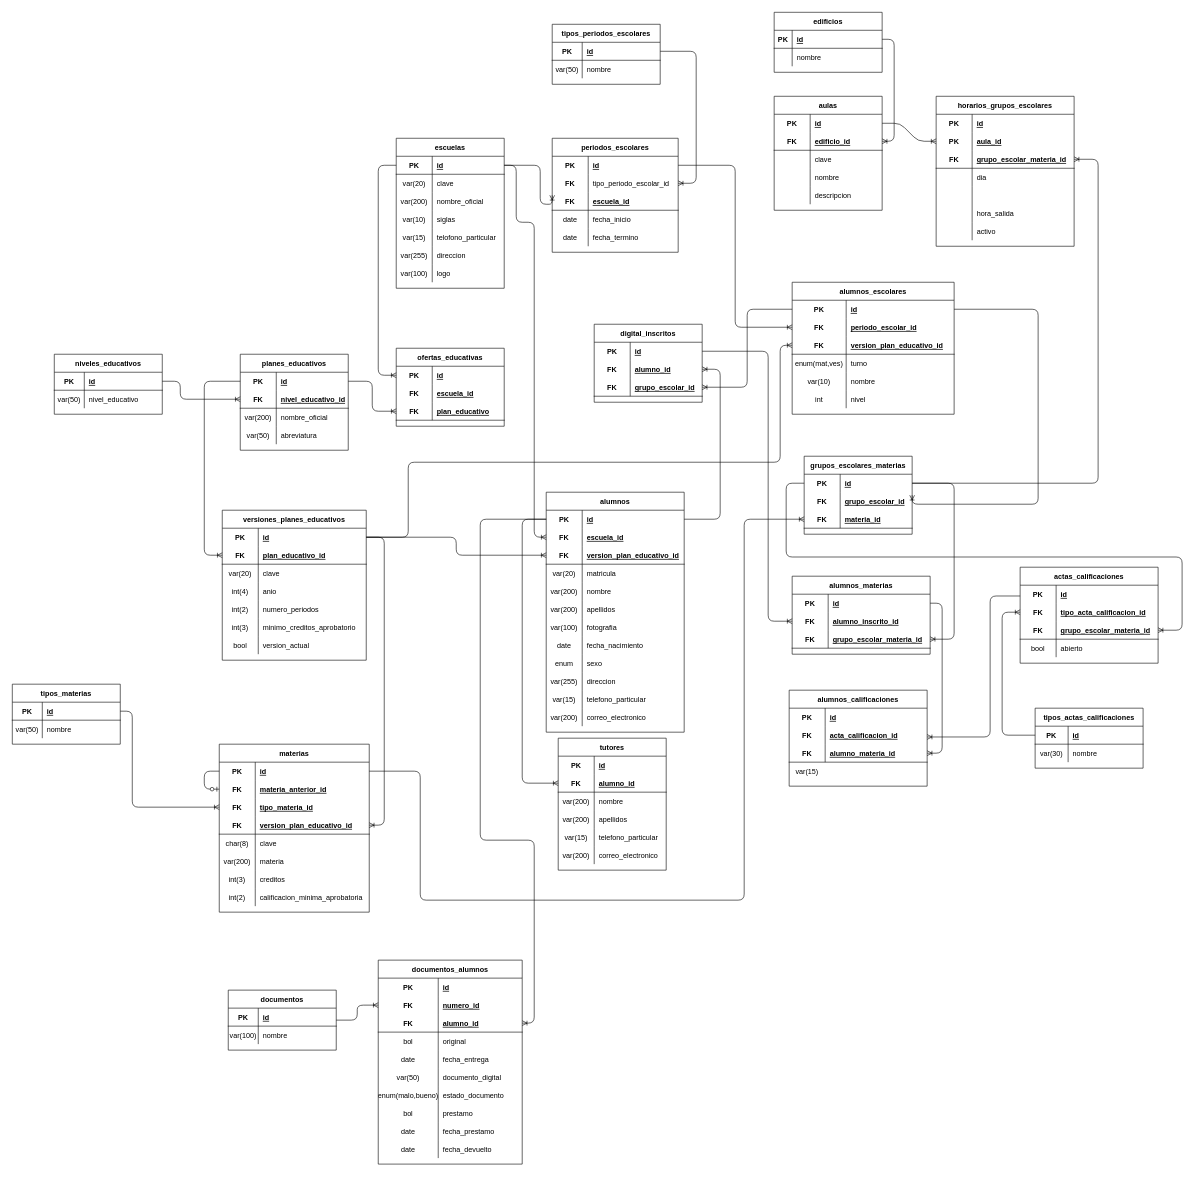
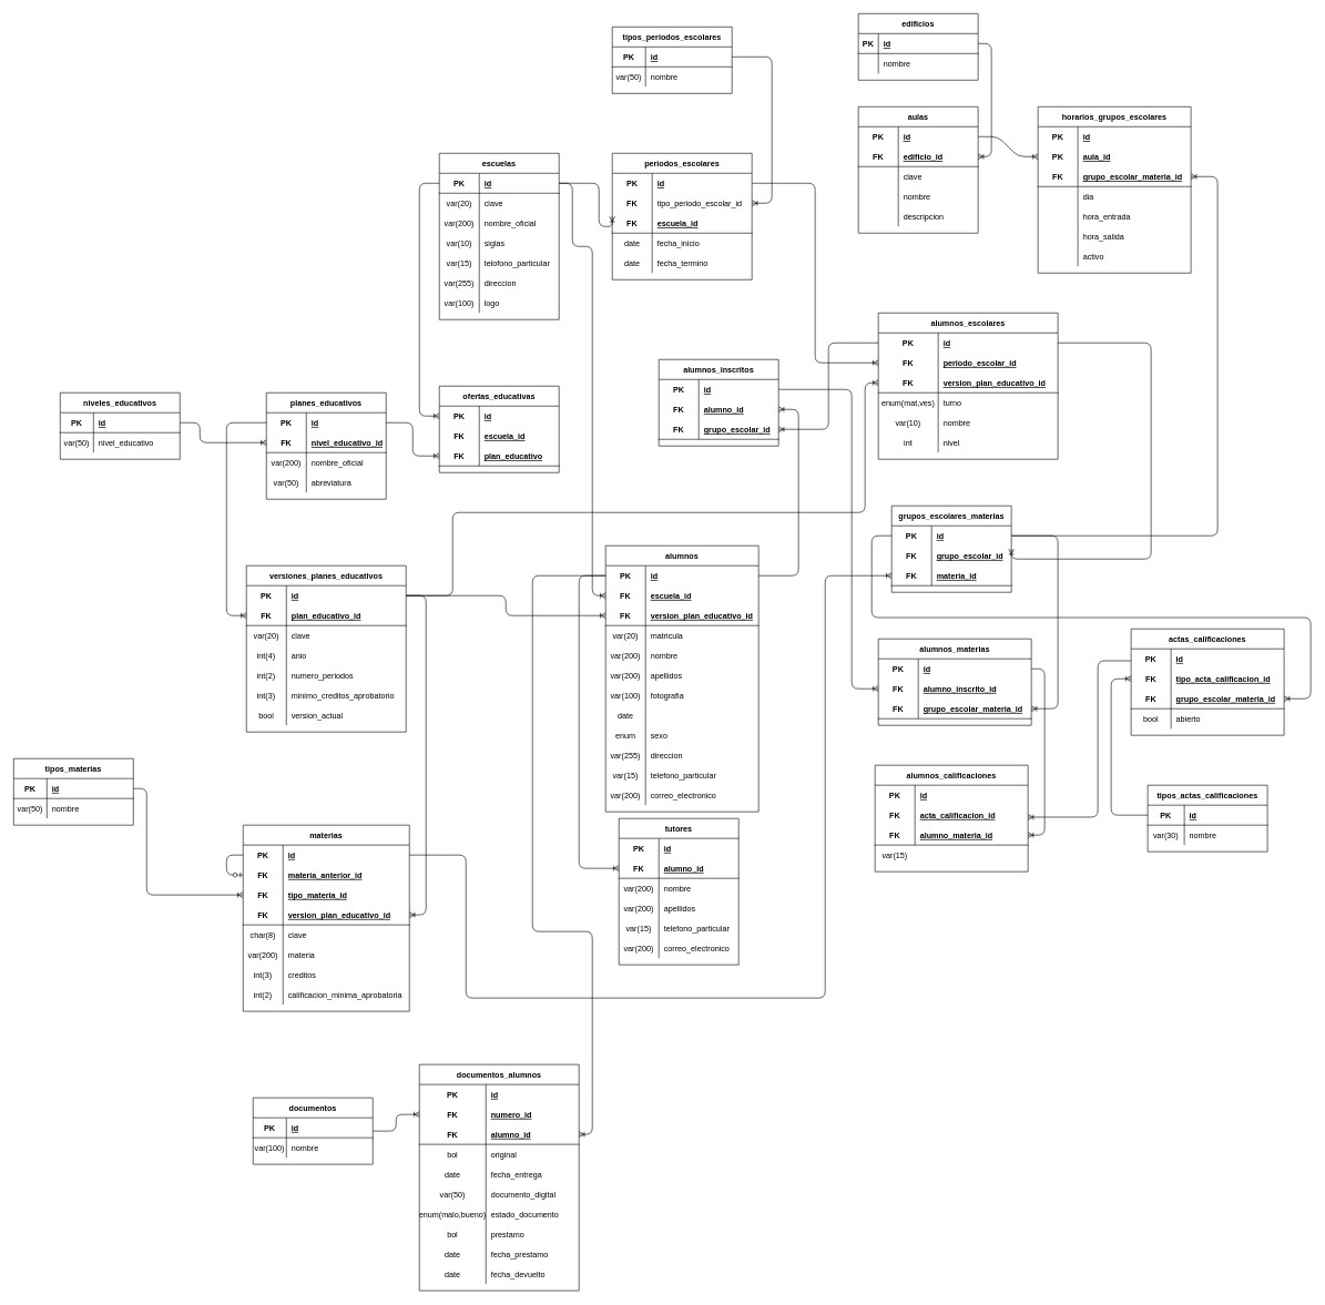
+ <mxCell id="314" value="hora_entrada" style="shape=partialRectangle;connectable=0;fillColor=none;top=0;left=0;bottom=0;right=0;align=left;spacingLeft=6;overflow=hidden;" parent="312" vertex="1"><mxGeometry x="60" width="170" height="30" as="geometry" /></mxCell>
- <mxCell id="180" value="digital_inscritos" style="shape=table;startSize=30;container=1;collapsible=1;childLayout=tableLayout;fixedRows=1;rowLines=0;fontStyle=1;align=center;resizeLast=1;" parent="1" vertex="1"><mxGeometry x="990" y="540" width="180" height="130" as="geometry" /></mxCell>
+ <mxCell id="180" value="alumnos_inscritos" style="shape=table;startSize=30;container=1;collapsible=1;childLayout=tableLayout;fixedRows=1;rowLines=0;fontStyle=1;align=center;resizeLast=1;" parent="1" vertex="1"><mxGeometry x="990" y="540" width="180" height="130" as="geometry" /></mxCell>
- <mxCell id="148" value="fecha_nacimiento" style="shape=partialRectangle;connectable=0;fillColor=none;top=0;left=0;bottom=0;right=0;align=left;spacingLeft=6;overflow=hidden;" parent="146" vertex="1"><mxGeometry x="60" width="170" height="30" as="geometry" /></mxCell>
